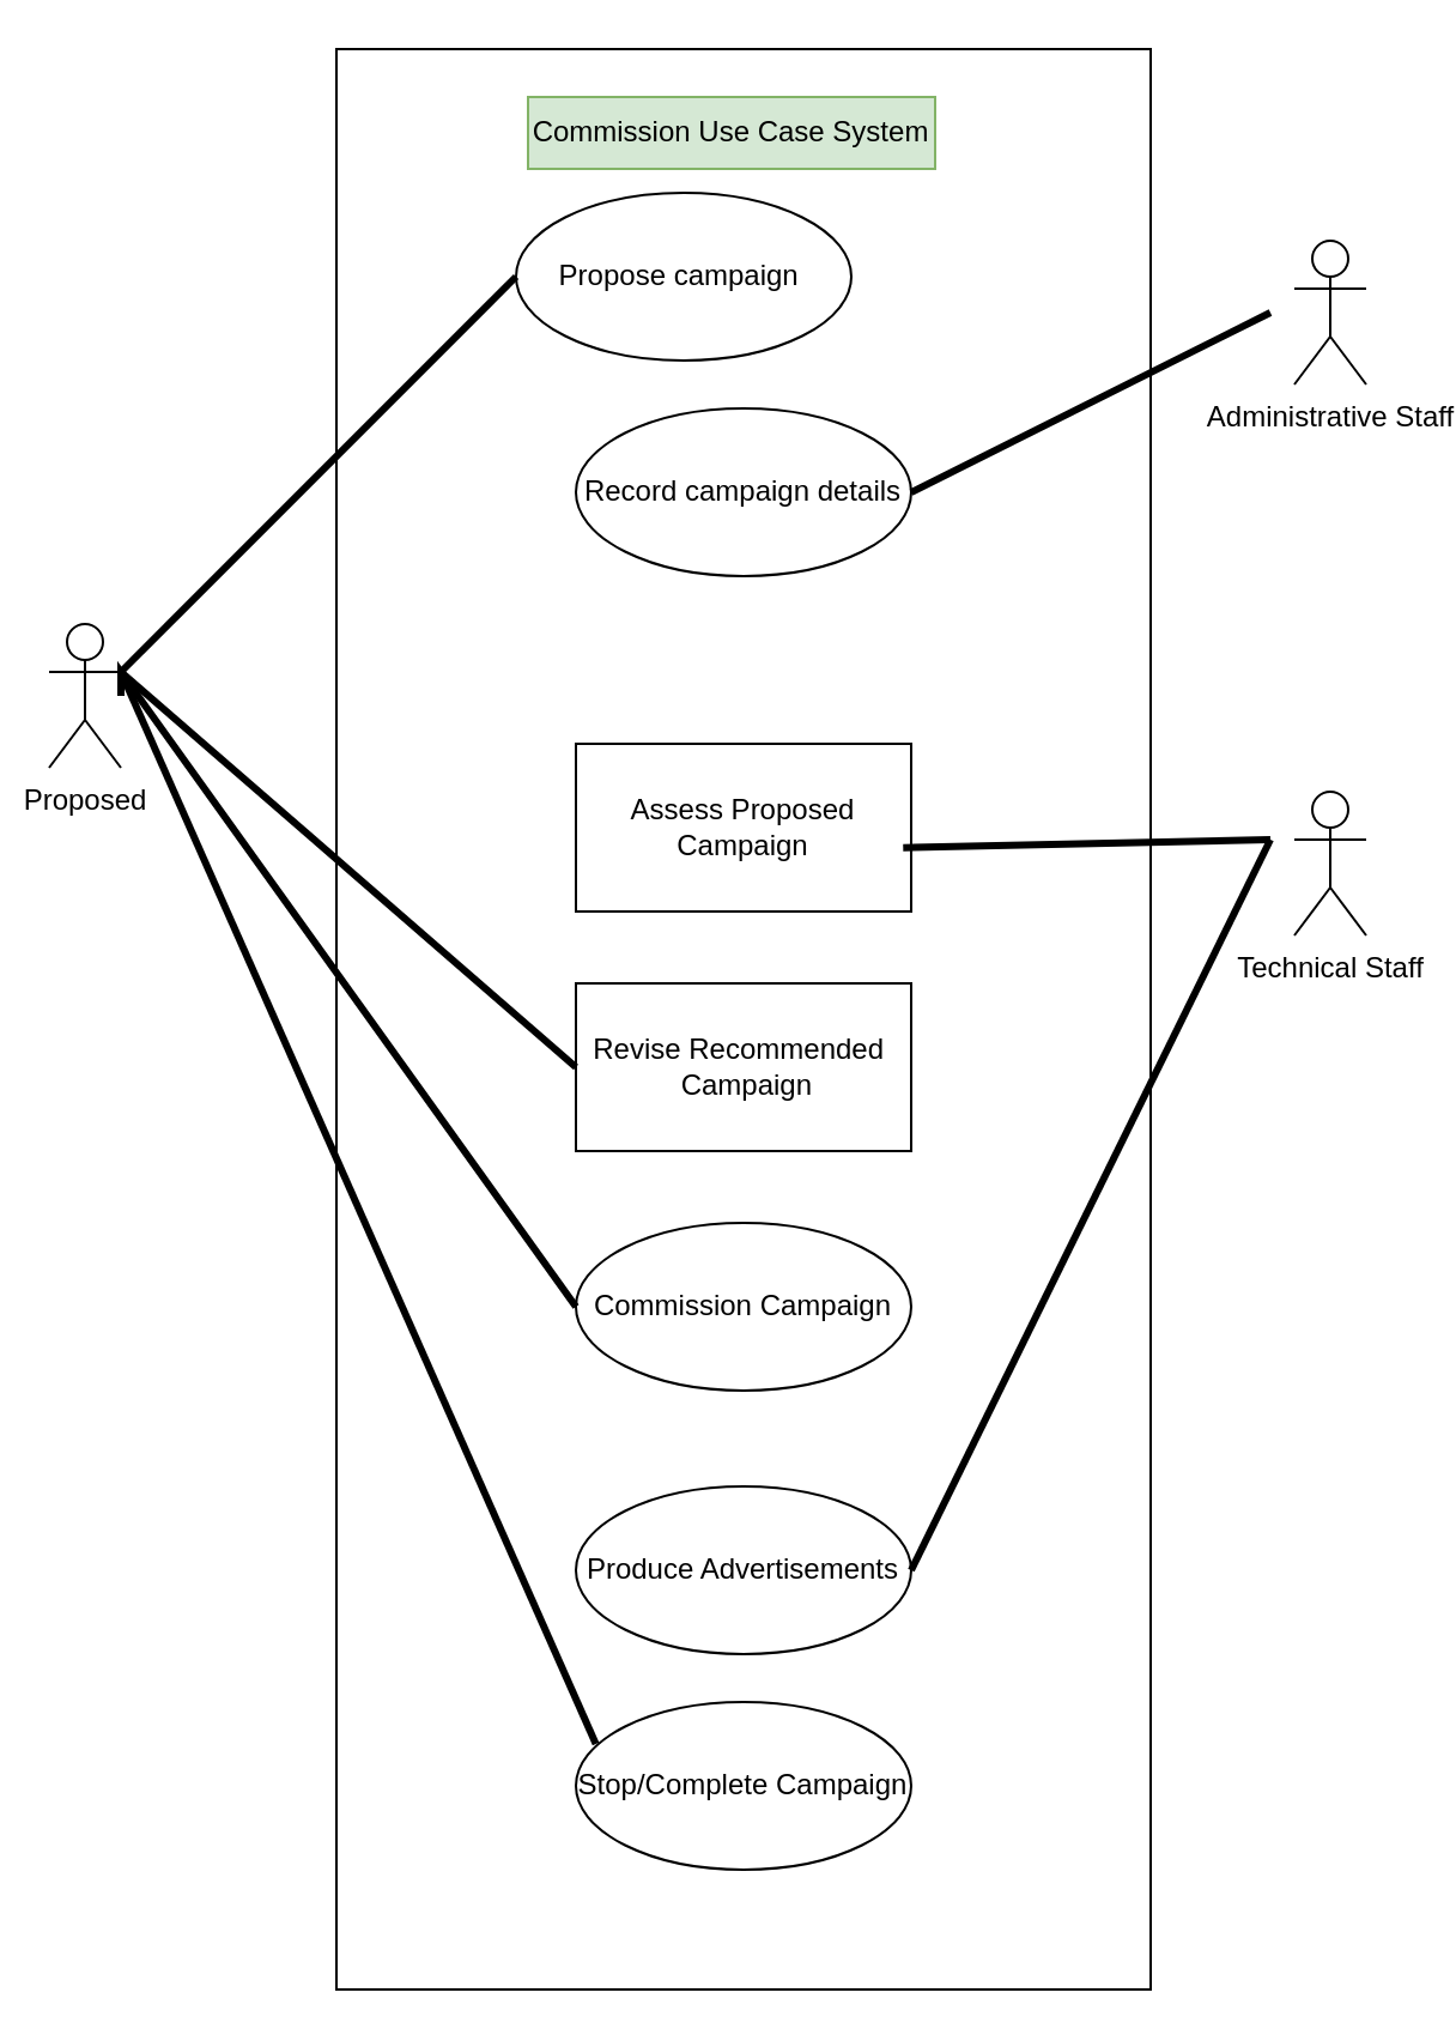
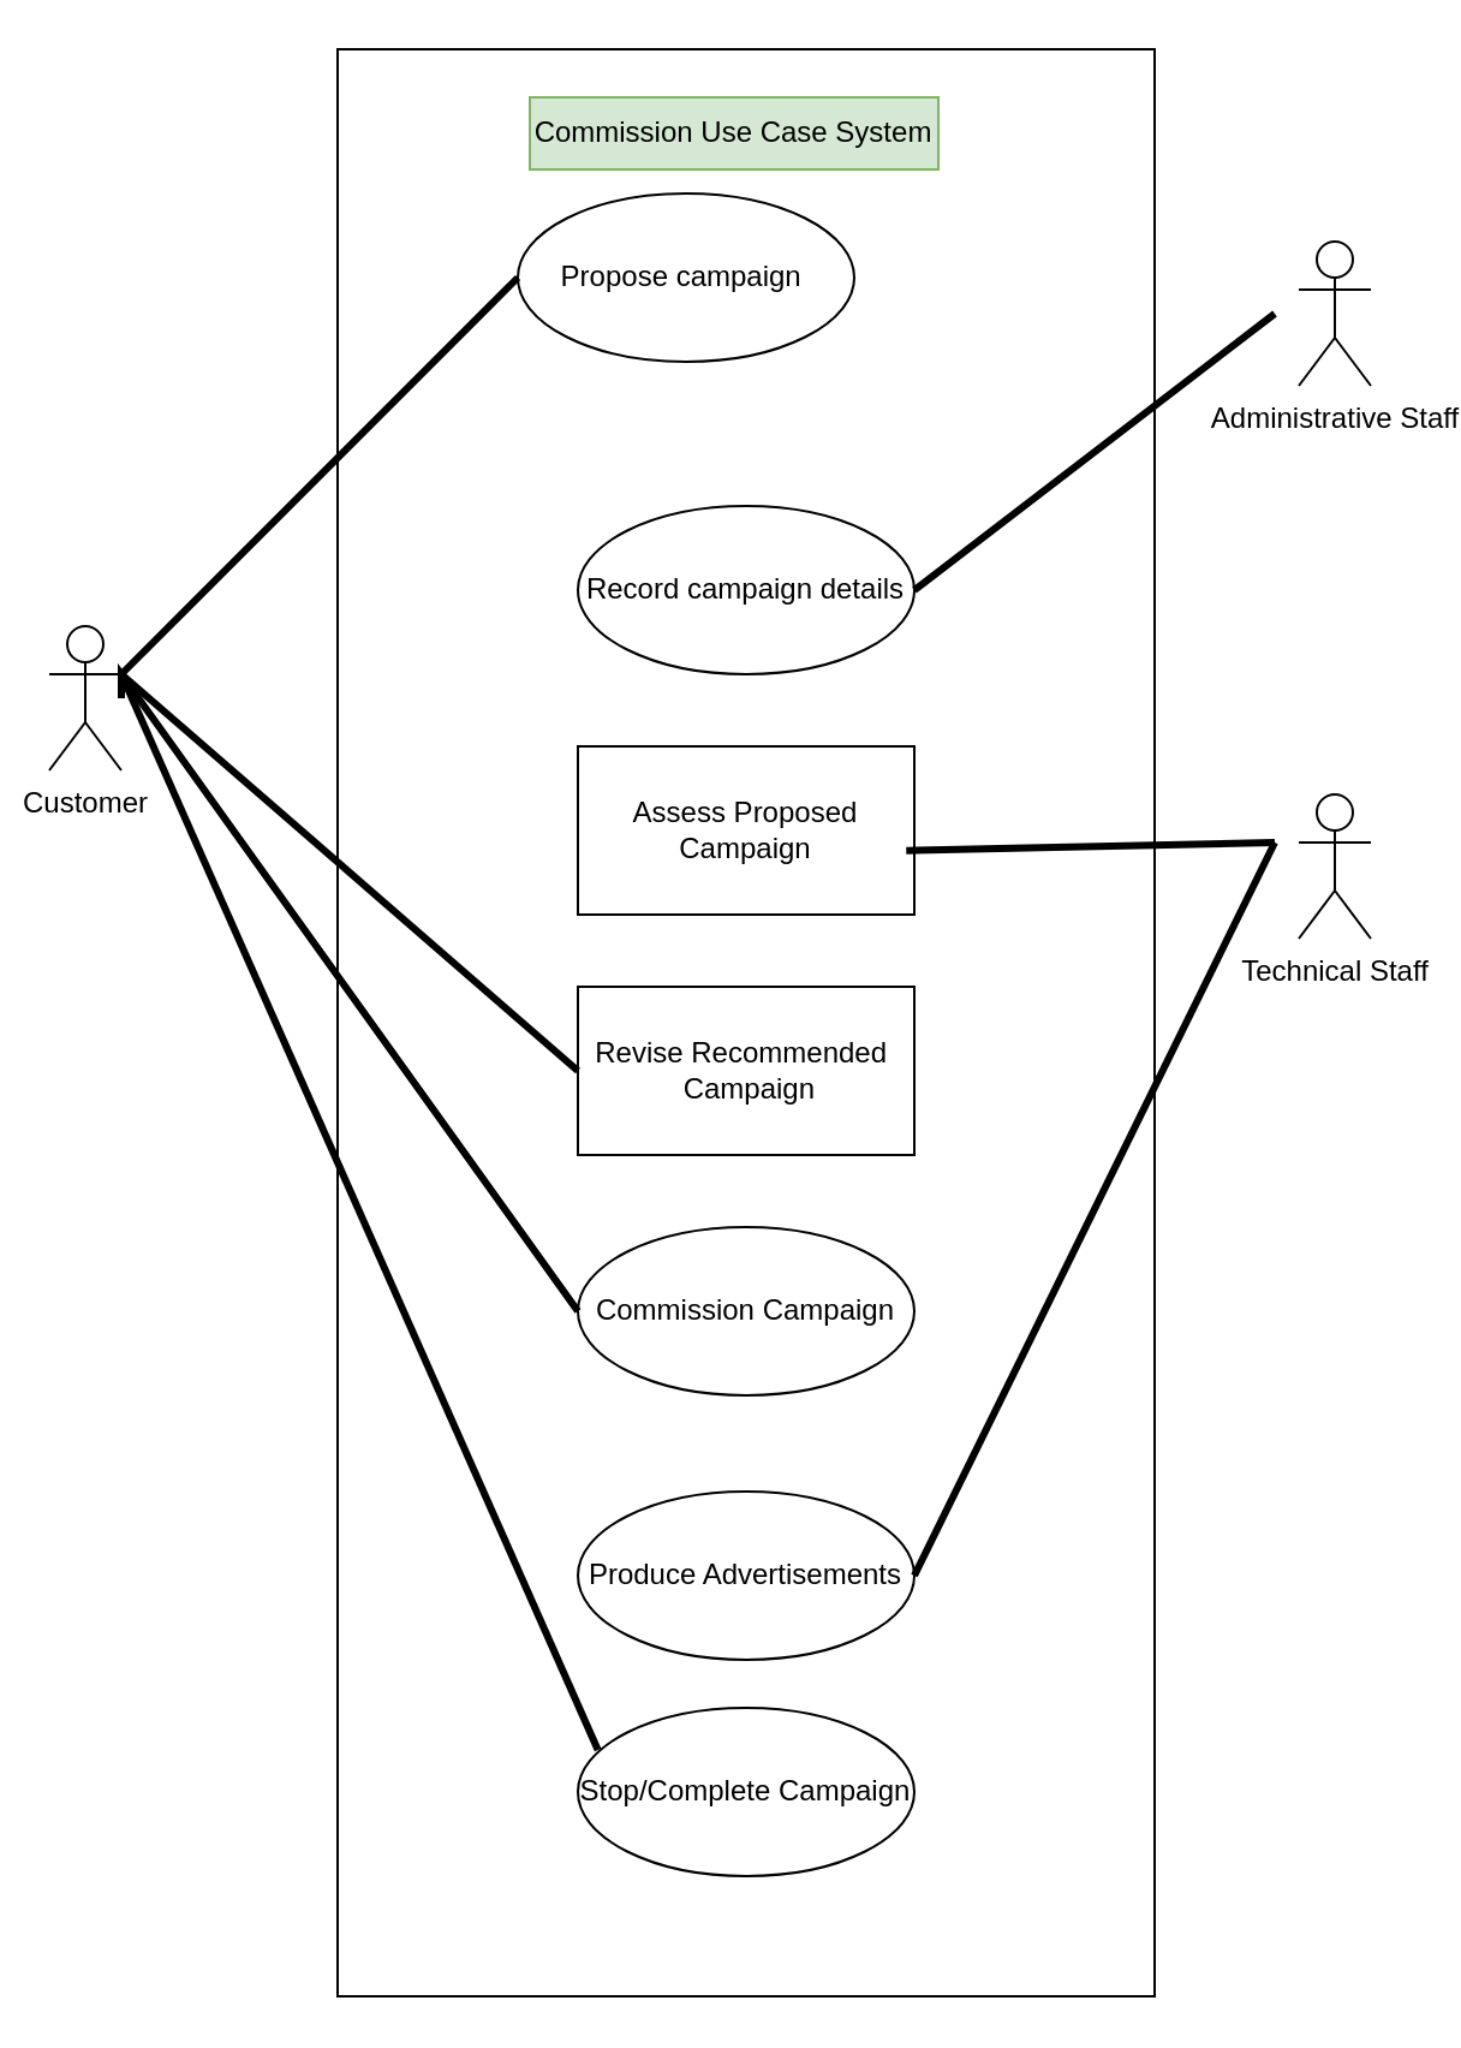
- <mxCell id="7" value="Record campaign details" style="ellipse;whiteSpace=wrap;html=1;" vertex="1" parent="1"><mxGeometry x="240" y="170" width="140" height="70" as="geometry" /></mxCell>
+ <mxCell id="7" value="Record campaign details" style="ellipse;whiteSpace=wrap;html=1;" vertex="1" parent="1"><mxGeometry x="240" y="210" width="140" height="70" as="geometry" /></mxCell>
- <mxCell id="3" value="Proposed" style="shape=umlActor;verticalLabelPosition=bottom;verticalAlign=top;html=1;" vertex="1" parent="1"><mxGeometry x="20" y="260" width="30" height="60" as="geometry" /></mxCell>
+ <mxCell id="3" value="Customer" style="shape=umlActor;verticalLabelPosition=bottom;verticalAlign=top;html=1;" vertex="1" parent="1"><mxGeometry x="20" y="260" width="30" height="60" as="geometry" /></mxCell>
